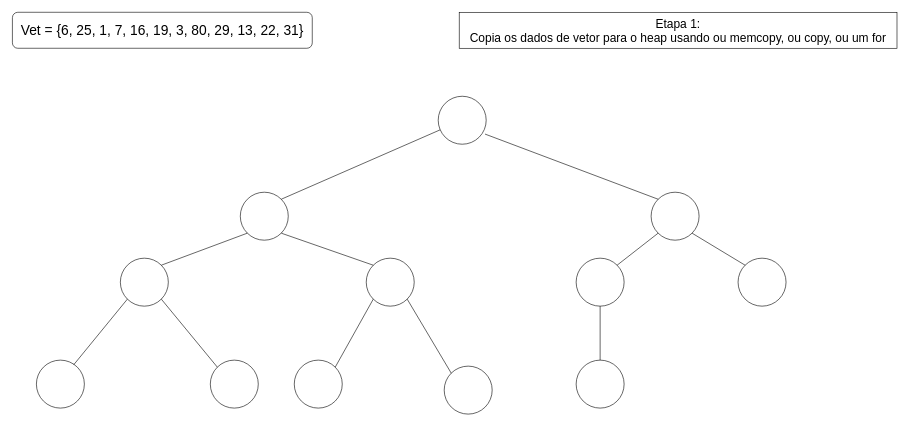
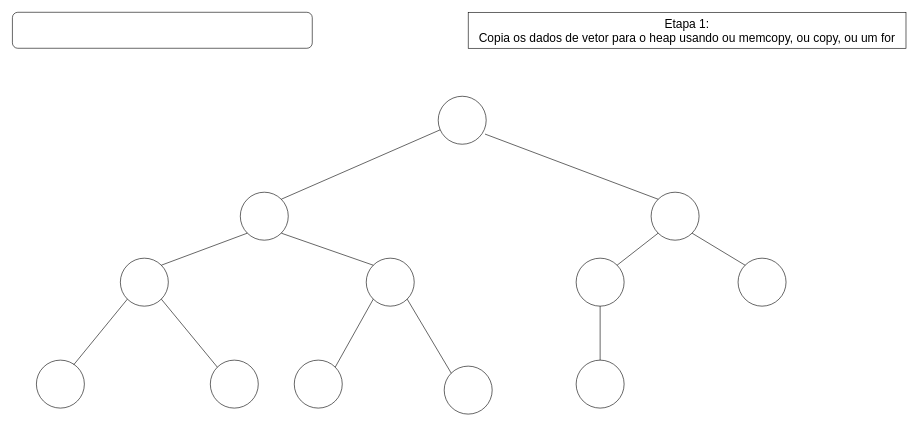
- <mxCell id="24" value="&lt;font style=&quot;font-size: 23px;&quot;&gt;Vet = {6,&amp;nbsp;25,&amp;nbsp;1,&amp;nbsp;7,&amp;nbsp;16,&amp;nbsp;19,&amp;nbsp;3,&amp;nbsp;80,&amp;nbsp;29,&amp;nbsp;13,&amp;nbsp;22,&amp;nbsp;31}&lt;/font&gt;" style="text;html=1;align=center;verticalAlign=middle;whiteSpace=wrap;rounded=0;" vertex="1" parent="1"><mxGeometry x="20" y="20" width="500" height="60" as="geometry" /></mxCell>
- <mxCell id="27" value="&lt;div&gt;&lt;font style=&quot;font-size: 20px;&quot;&gt;Etapa 1:&lt;br&gt;&lt;/font&gt;&lt;/div&gt;&lt;div&gt;&lt;font style=&quot;font-size: 20px;&quot;&gt;Copia os dados de vetor para o heap usando ou memcopy, ou copy, ou um for&lt;/font&gt;&lt;/div&gt;" style="rounded=0;whiteSpace=wrap;html=1;" vertex="1" parent="1"><mxGeometry x="765" y="20" width="730" height="60" as="geometry" /></mxCell>
+ <mxCell id="27" value="&lt;div&gt;&lt;font style=&quot;font-size: 20px;&quot;&gt;Etapa 1:&lt;br&gt;&lt;/font&gt;&lt;/div&gt;&lt;div&gt;&lt;font style=&quot;font-size: 20px;&quot;&gt;Copia os dados de vetor para o heap usando ou memcopy, ou copy, ou um for&lt;/font&gt;&lt;/div&gt;" style="rounded=0;whiteSpace=wrap;html=1;" vertex="1" parent="1"><mxGeometry x="780" y="20" width="730" height="60" as="geometry" /></mxCell>
